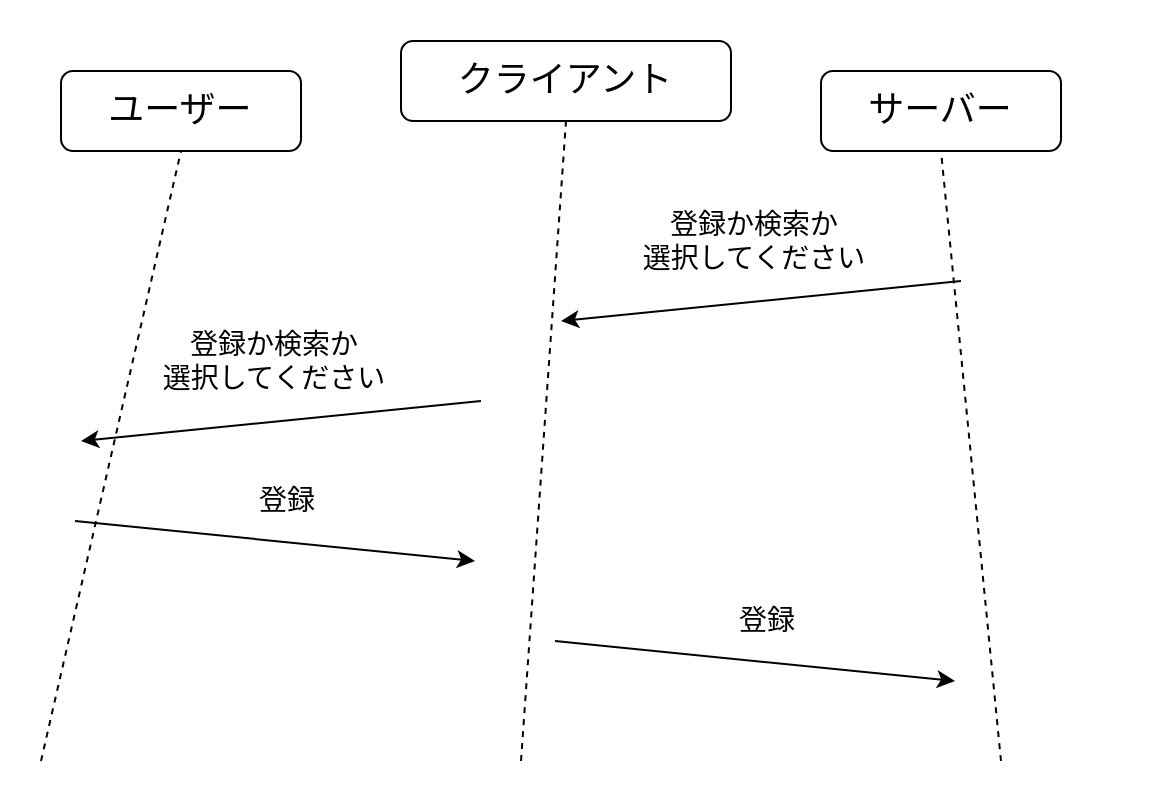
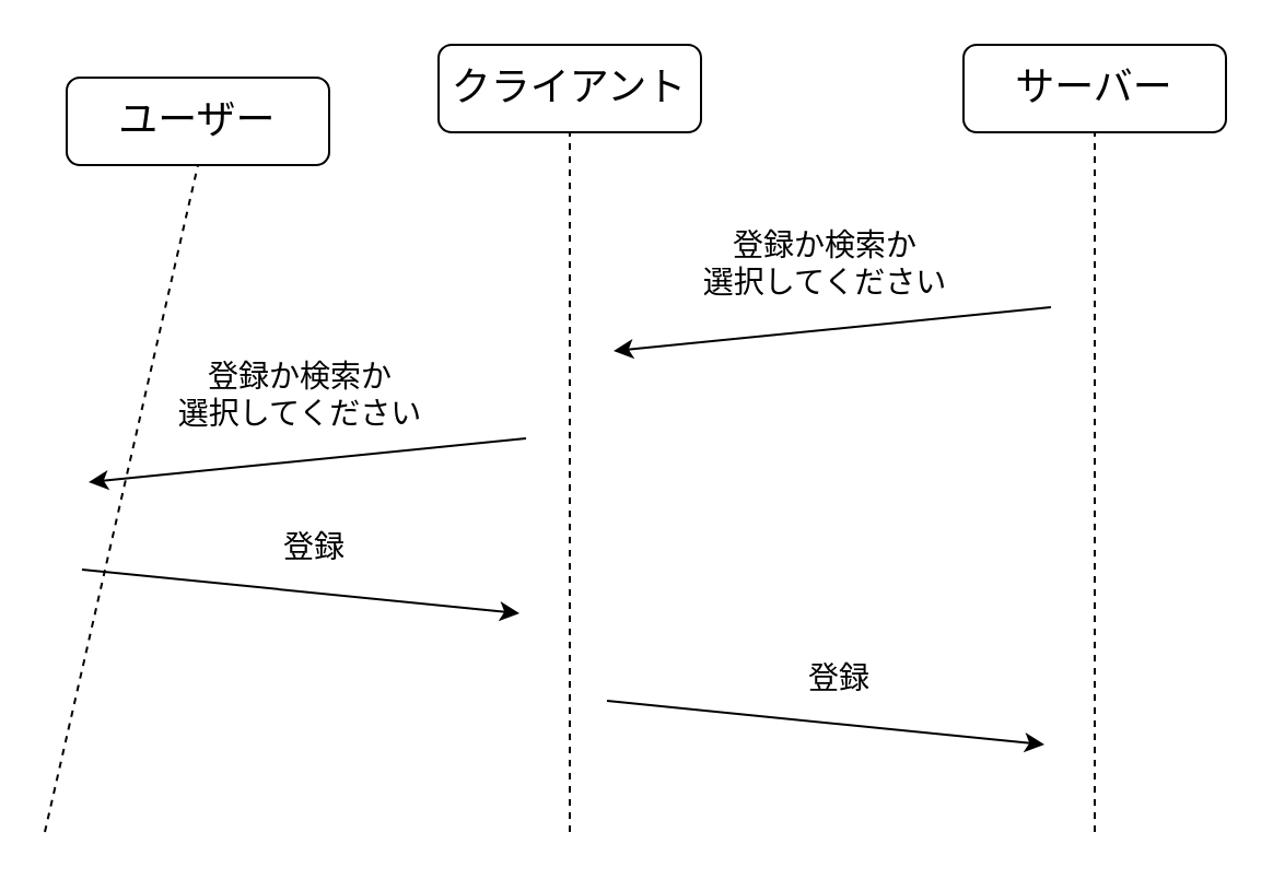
- <mxCell id="4" value="クライアント" style="rounded=1;whiteSpace=wrap;html=1;fontSize=18;" parent="1" vertex="1"><mxGeometry x="200" y="20" width="165" height="40" as="geometry" /></mxCell>
+ <mxCell id="4" value="クライアント" style="rounded=1;whiteSpace=wrap;html=1;fontSize=18;" parent="1" vertex="1"><mxGeometry x="200" y="20" width="120" height="40" as="geometry" /></mxCell>
- <mxCell id="6" value="サーバー" style="rounded=1;whiteSpace=wrap;html=1;fontSize=18;" parent="1" vertex="1"><mxGeometry x="410" y="35" width="120" height="40" as="geometry" /></mxCell>
+ <mxCell id="6" value="サーバー" style="rounded=1;whiteSpace=wrap;html=1;fontSize=18;" parent="1" vertex="1"><mxGeometry x="440" y="20" width="120" height="40" as="geometry" /></mxCell>
